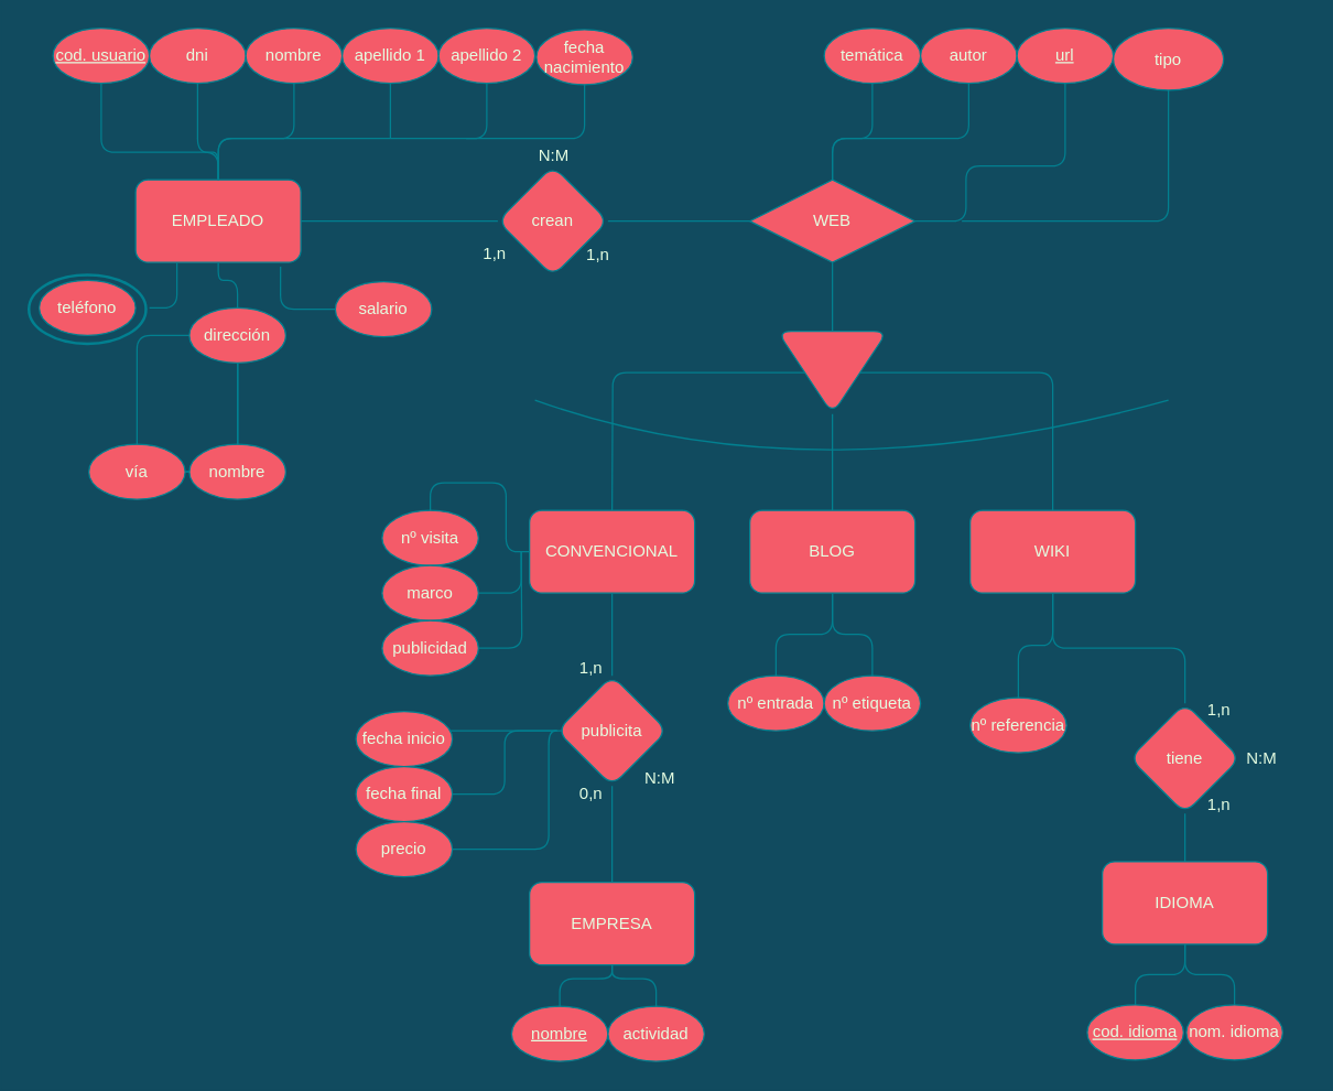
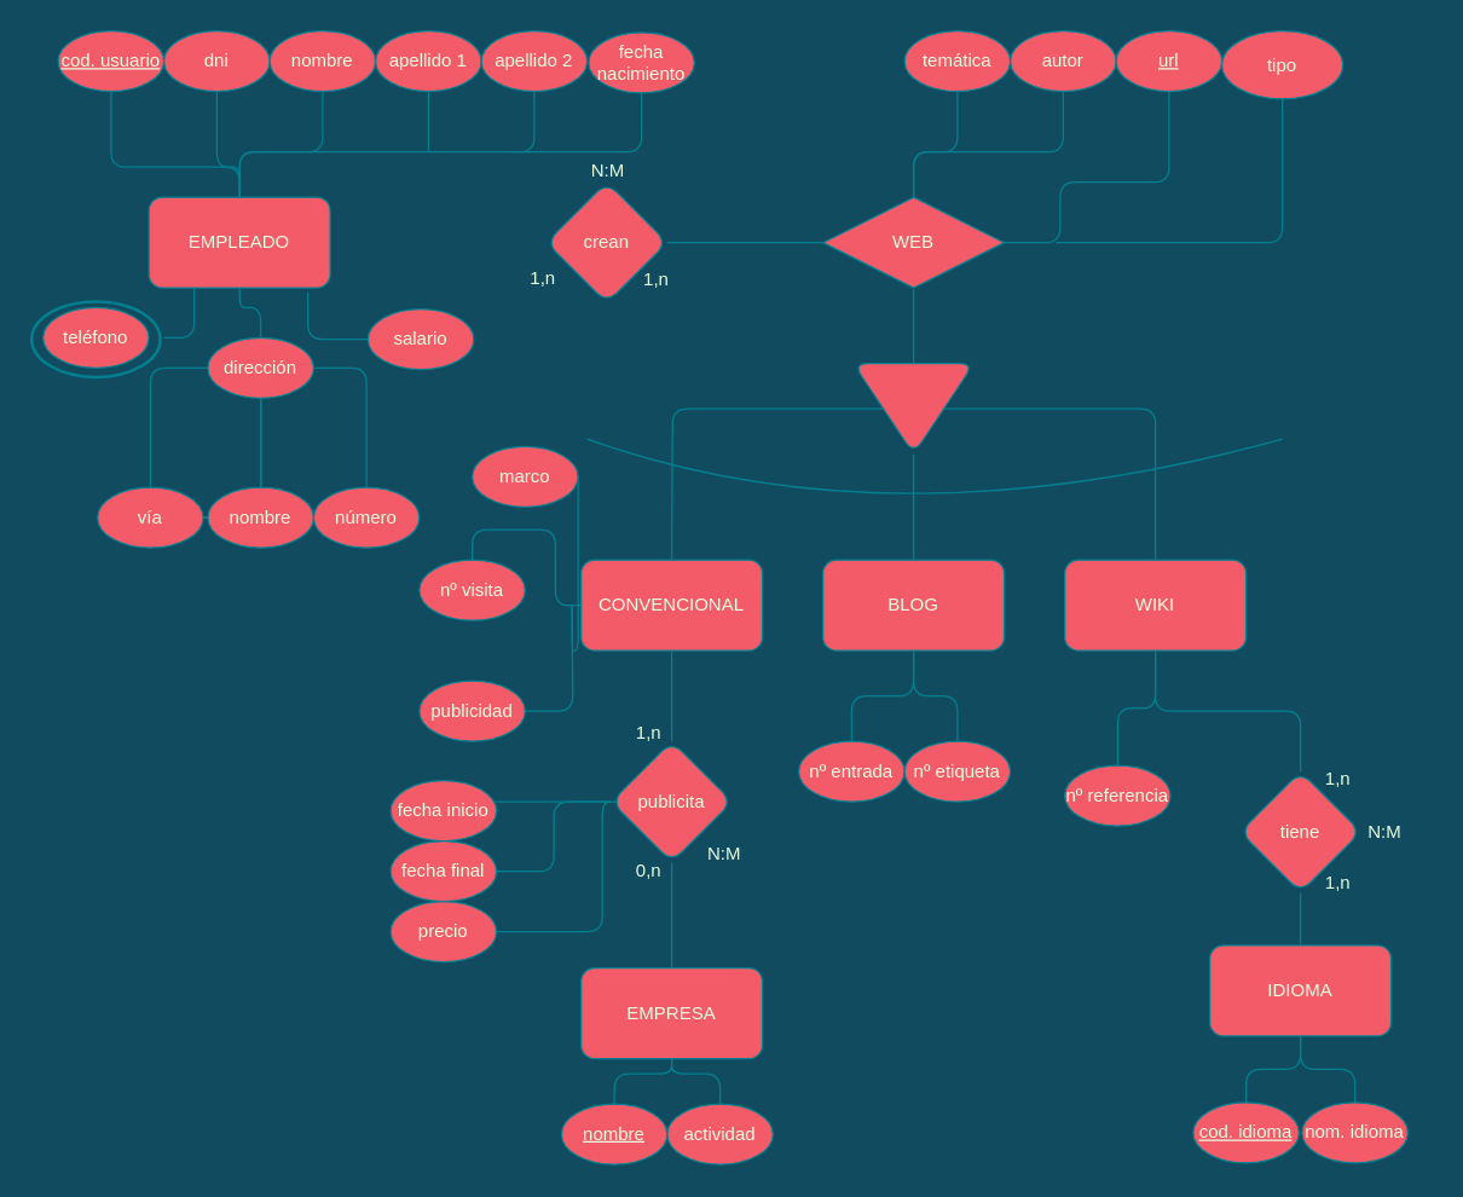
- <mxCell id="4" value="" style="edgeStyle=none;orthogonalLoop=1;jettySize=auto;html=1;endArrow=none;strokeColor=#028090;fontColor=#E4FDE1;labelBackgroundColor=#114B5F;" parent="1" source="6" target="2" edge="1"><mxGeometry relative="1" as="geometry" /></mxCell>
+ <mxCell id="45" style="edgeStyle=orthogonalEdgeStyle;orthogonalLoop=1;jettySize=auto;html=1;entryX=1;entryY=0.5;entryDx=0;entryDy=0;endArrow=none;strokeColor=#028090;fontColor=#E4FDE1;labelBackgroundColor=#114B5F;" parent="1" source="46" target="33" edge="1"><mxGeometry relative="1" as="geometry" /></mxCell>
+ <mxCell id="46" value="número" style="ellipse;whiteSpace=wrap;html=1;fillColor=#F45B69;strokeColor=#028090;fontColor=#E4FDE1;rounded=1;" parent="1" vertex="1"><mxGeometry x="207" y="322" width="70" height="40" as="geometry" /></mxCell>
- <mxCell id="80" value="marco" style="ellipse;whiteSpace=wrap;html=1;fillColor=#F45B69;strokeColor=#028090;fontColor=#E4FDE1;rounded=1;" parent="1" vertex="1"><mxGeometry x="277" y="410" width="70" height="40" as="geometry" /></mxCell>
+ <mxCell id="80" value="marco" style="ellipse;whiteSpace=wrap;html=1;fillColor=#F45B69;strokeColor=#028090;fontColor=#E4FDE1;rounded=1;" parent="1" vertex="1"><mxGeometry x="312" y="295" width="70" height="40" as="geometry" /></mxCell>
